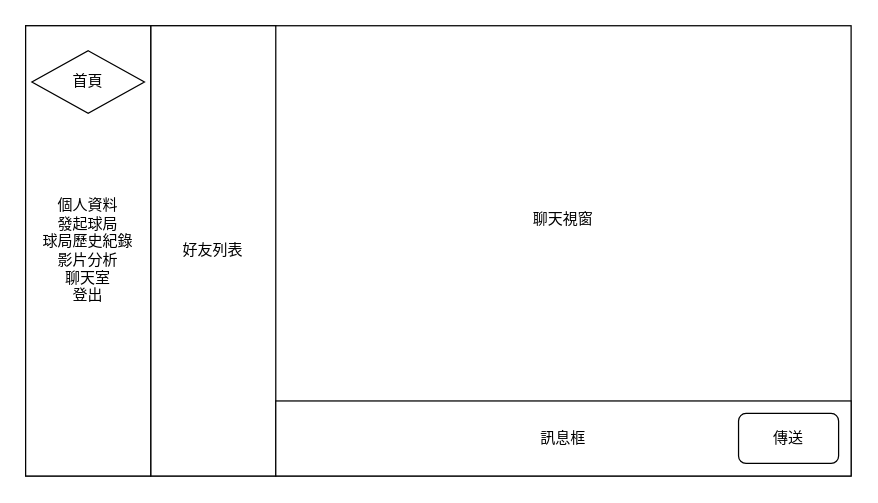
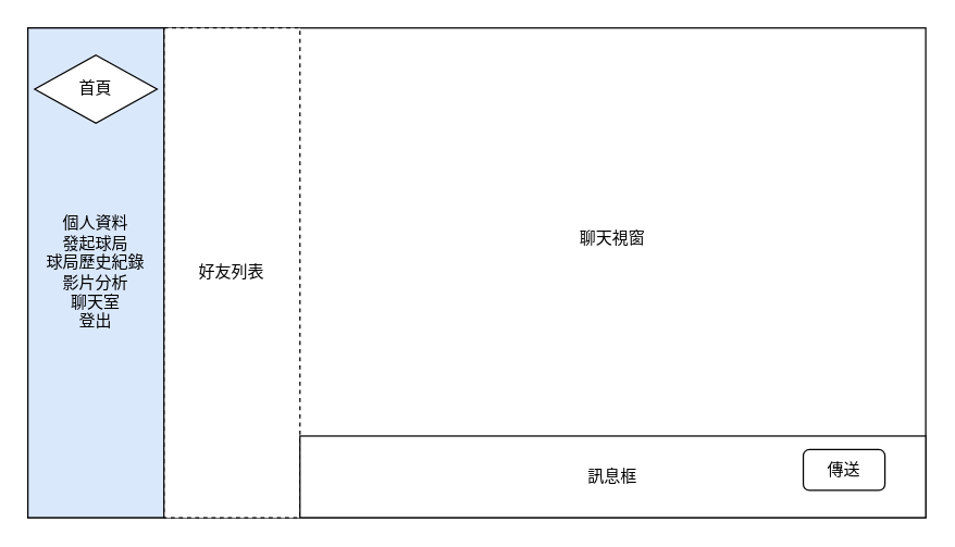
- <mxCell id="6" value="個人資料&lt;br&gt;發起球局&lt;br&gt;球局歷史紀錄&lt;br&gt;影片分析&lt;br&gt;聊天室&lt;br&gt;登出" style="rounded=0;whiteSpace=wrap;html=1;" parent="1" vertex="1"><mxGeometry x="20" y="20" width="100" height="360" as="geometry" /></mxCell>
+ <mxCell id="6" value="個人資料&lt;br&gt;發起球局&lt;br&gt;球局歷史紀錄&lt;br&gt;影片分析&lt;br&gt;聊天室&lt;br&gt;登出" style="rounded=0;whiteSpace=wrap;html=1;fillColor=#dae8fc;" parent="1" vertex="1"><mxGeometry x="20" y="20" width="100" height="360" as="geometry" /></mxCell>
- <mxCell id="3" value="好友列表" style="rounded=0;whiteSpace=wrap;html=1;" parent="1" vertex="1"><mxGeometry x="120" y="20" width="100" height="360" as="geometry" /></mxCell>
+ <mxCell id="3" value="好友列表" style="rounded=0;whiteSpace=wrap;html=1;dashed=1;" parent="1" vertex="1"><mxGeometry x="120" y="20" width="100" height="360" as="geometry" /></mxCell>
- <mxCell id="5" value="傳送" style="rounded=1;whiteSpace=wrap;html=1;" parent="1" vertex="1"><mxGeometry x="590" y="330" width="80" height="40" as="geometry" /></mxCell>
+ <mxCell id="5" value="傳送" style="rounded=1;whiteSpace=wrap;html=1;" parent="1" vertex="1"><mxGeometry x="590" y="330" width="60" height="30" as="geometry" /></mxCell>
